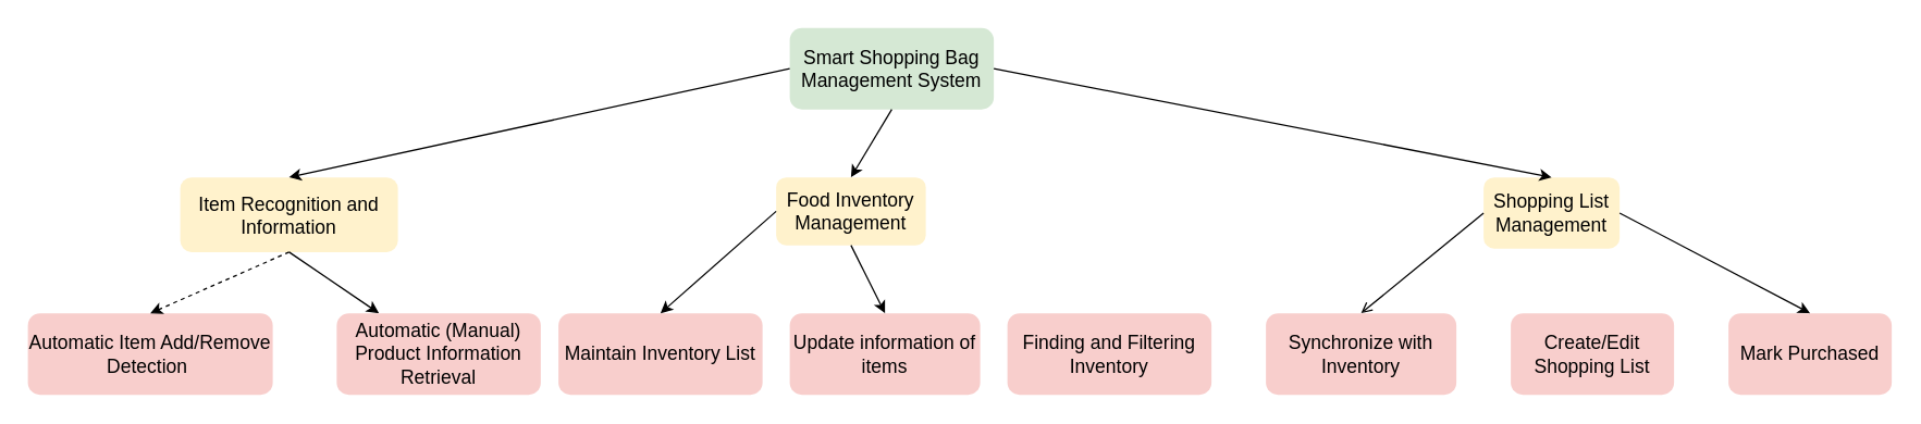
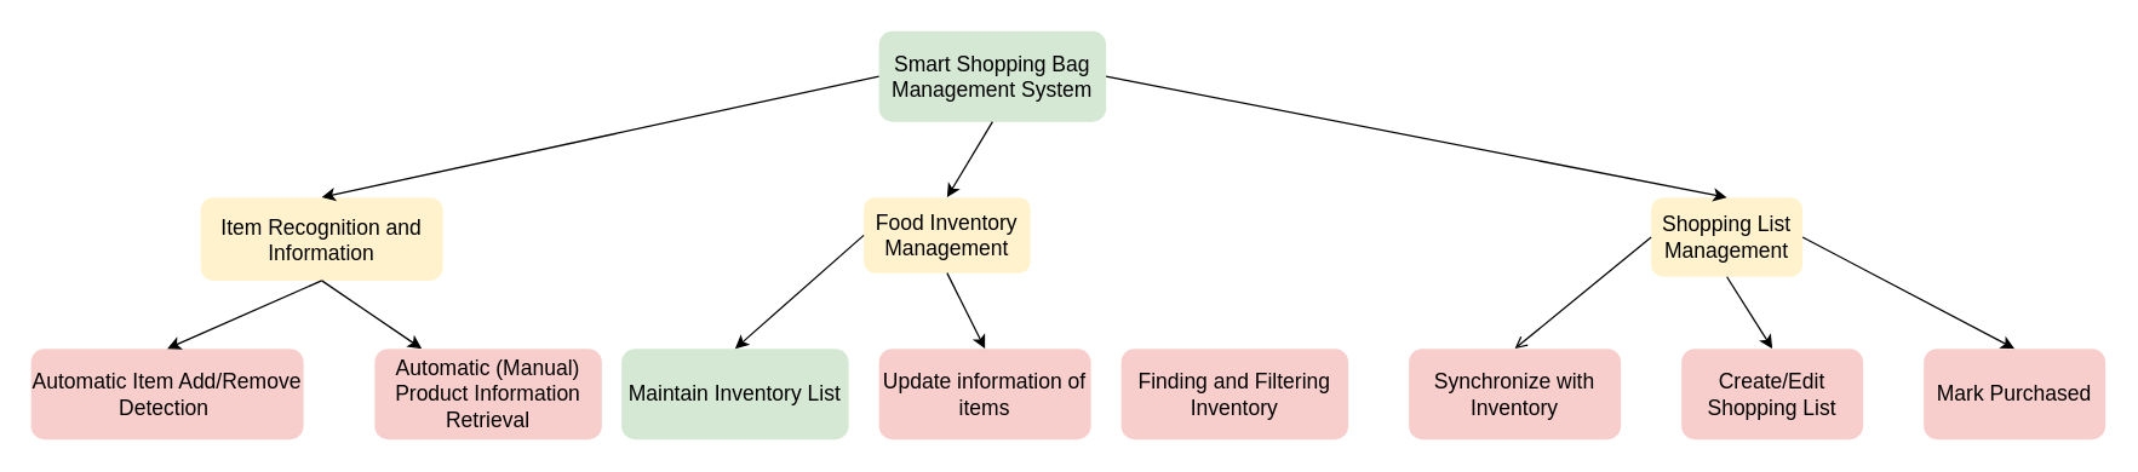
+ <mxCell id="20" value="" style="endArrow=classic;html=1;rounded=0;entryX=0.5;entryY=0;entryDx=0;entryDy=0;exitX=0.5;exitY=1;exitDx=0;exitDy=0;fontStyle=0" edge="1" parent="1" source="13" target="11"><mxGeometry width="50" height="50" relative="1" as="geometry"><mxPoint x="1180" y="140" as="sourcePoint" /><mxPoint x="1120" y="220" as="targetPoint" /></mxGeometry></mxCell>
- <mxCell id="15" value="" style="endArrow=classic;html=1;rounded=0;entryX=0.5;entryY=0;entryDx=0;entryDy=0;exitX=0.5;exitY=1;exitDx=0;exitDy=0;fontStyle=0;dashed=1;" edge="1" parent="1" source="4" target="3"><mxGeometry width="50" height="50" relative="1" as="geometry"><mxPoint x="152" y="165" as="sourcePoint" /><mxPoint x="62" y="245" as="targetPoint" /></mxGeometry></mxCell>
+ <mxCell id="15" value="" style="endArrow=classic;html=1;rounded=0;entryX=0.5;entryY=0;entryDx=0;entryDy=0;exitX=0.5;exitY=1;exitDx=0;exitDy=0;fontStyle=0" edge="1" parent="1" source="4" target="3"><mxGeometry width="50" height="50" relative="1" as="geometry"><mxPoint x="152" y="165" as="sourcePoint" /><mxPoint x="62" y="245" as="targetPoint" /></mxGeometry></mxCell>
- <mxCell id="7" value="&lt;span style=&quot;font-size: 14px;&quot;&gt;&lt;span&gt;Maintain Inventory List&lt;/span&gt;&lt;/span&gt;" style="rounded=1;whiteSpace=wrap;html=1;strokeWidth=1;strokeColor=none;fillColor=#f8cecc;fontStyle=0" vertex="1" parent="1"><mxGeometry x="410" y="230" width="150" height="60" as="geometry" /></mxCell>
+ <mxCell id="7" value="&lt;span style=&quot;font-size: 14px;&quot;&gt;&lt;span&gt;Maintain Inventory List&lt;/span&gt;&lt;/span&gt;" style="rounded=1;whiteSpace=wrap;html=1;strokeWidth=1;strokeColor=none;fillColor=#d5e8d4;fontStyle=0;" vertex="1" parent="1"><mxGeometry x="410" y="230" width="150" height="60" as="geometry" /></mxCell>
